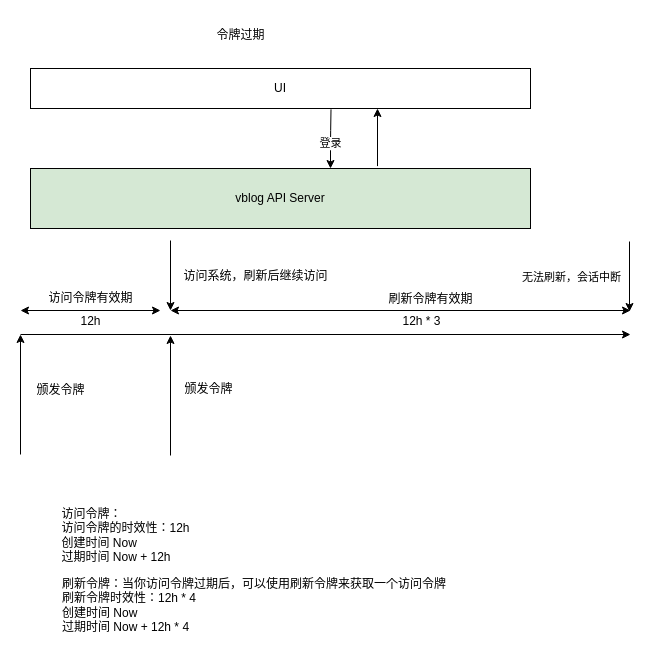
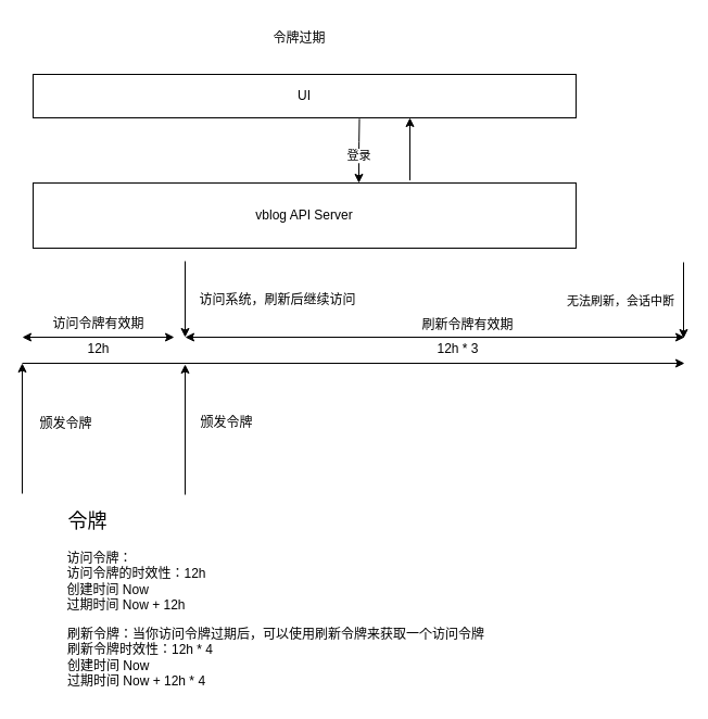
- <mxCell id="8" value="令牌过期" style="text;html=1;align=center;verticalAlign=middle;resizable=0;points=[];autosize=1;strokeColor=none;fillColor=none;" parent="1" vertex="1"><mxGeometry x="205" y="20" width="70" height="30" as="geometry" /></mxCell>
+ <mxCell id="8" value="令牌过期" style="text;html=1;align=center;verticalAlign=middle;resizable=0;points=[];autosize=1;strokeColor=none;fillColor=none;" parent="1" vertex="1"><mxGeometry x="240" y="20" width="70" height="30" as="geometry" /></mxCell>
- <mxCell id="3" value="vblog API Server" style="rounded=0;whiteSpace=wrap;html=1;fillColor=#d5e8d4;" parent="1" vertex="1"><mxGeometry x="30" y="168" width="500" height="60" as="geometry" /></mxCell>
+ <mxCell id="3" value="vblog API Server" style="rounded=0;whiteSpace=wrap;html=1;" parent="1" vertex="1"><mxGeometry x="30" y="168" width="500" height="60" as="geometry" /></mxCell>
+ <mxCell id="24" value="&lt;font style=&quot;font-size: 18px;&quot;&gt;令牌&lt;/font&gt;" style="text;html=1;align=center;verticalAlign=middle;resizable=0;points=[];autosize=1;strokeColor=none;fillColor=none;" parent="1" vertex="1"><mxGeometry x="50" y="460" width="60" height="40" as="geometry" /></mxCell>
